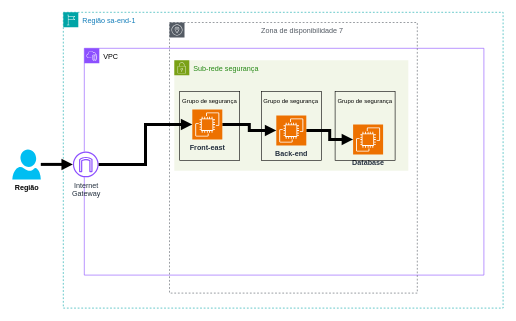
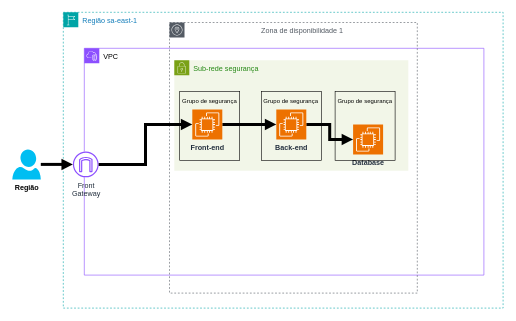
- <mxCell id="2" value="Região sa-end-1" style="points=[[0,0],[0.25,0],[0.5,0],[0.75,0],[1,0],[1,0.25],[1,0.5],[1,0.75],[1,1],[0.75,1],[0.5,1],[0.25,1],[0,1],[0,0.75],[0,0.5],[0,0.25]];outlineConnect=0;gradientColor=none;html=1;whiteSpace=wrap;fontSize=12;fontStyle=0;container=1;pointerEvents=0;collapsible=0;recursiveResize=0;shape=mxgraph.aws4.group;grIcon=mxgraph.aws4.group_region;strokeColor=#00A4A6;fillColor=none;verticalAlign=top;align=left;spacingLeft=30;fontColor=#147EBA;dashed=1;" parent="1" vertex="1"><mxGeometry x="105" y="20" width="733" height="493" as="geometry" /></mxCell>
+ <mxCell id="2" value="Região sa-east-1" style="points=[[0,0],[0.25,0],[0.5,0],[0.75,0],[1,0],[1,0.25],[1,0.5],[1,0.75],[1,1],[0.75,1],[0.5,1],[0.25,1],[0,1],[0,0.75],[0,0.5],[0,0.25]];outlineConnect=0;gradientColor=none;html=1;whiteSpace=wrap;fontSize=12;fontStyle=0;container=1;pointerEvents=0;collapsible=0;recursiveResize=0;shape=mxgraph.aws4.group;grIcon=mxgraph.aws4.group_region;strokeColor=#00A4A6;fillColor=none;verticalAlign=top;align=left;spacingLeft=30;fontColor=#147EBA;dashed=1;" parent="1" vertex="1"><mxGeometry x="105" y="20" width="733" height="493" as="geometry" /></mxCell>
- <mxCell id="5" value="Zona de disponibilidade 7" style="sketch=0;outlineConnect=0;gradientColor=none;html=1;whiteSpace=wrap;fontSize=12;fontStyle=0;shape=mxgraph.aws4.group;grIcon=mxgraph.aws4.group_availability_zone;strokeColor=#545B64;fillColor=none;verticalAlign=top;align=center;spacingLeft=30;fontColor=#545B64;dashed=1;" parent="2" vertex="1"><mxGeometry x="177" y="17" width="413" height="451" as="geometry" /></mxCell>
+ <mxCell id="5" value="Zona de disponibilidade 1" style="sketch=0;outlineConnect=0;gradientColor=none;html=1;whiteSpace=wrap;fontSize=12;fontStyle=0;shape=mxgraph.aws4.group;grIcon=mxgraph.aws4.group_availability_zone;strokeColor=#545B64;fillColor=none;verticalAlign=top;align=center;spacingLeft=30;fontColor=#545B64;dashed=1;" parent="2" vertex="1"><mxGeometry x="177" y="17" width="413" height="451" as="geometry" /></mxCell>
- <mxCell id="9" value="&lt;b&gt;Back-end&lt;/b&gt;" style="sketch=0;points=[[0,0,0],[0.25,0,0],[0.5,0,0],[0.75,0,0],[1,0,0],[0,1,0],[0.25,1,0],[0.5,1,0],[0.75,1,0],[1,1,0],[0,0.25,0],[0,0.5,0],[0,0.75,0],[1,0.25,0],[1,0.5,0],[1,0.75,0]];outlineConnect=0;fontColor=#232F3E;fillColor=#ED7100;strokeColor=#ffffff;dashed=0;verticalLabelPosition=bottom;verticalAlign=top;align=center;html=1;fontSize=12;fontStyle=0;aspect=fixed;shape=mxgraph.aws4.resourceIcon;resIcon=mxgraph.aws4.ec2;" parent="2" vertex="1"><mxGeometry x="355" y="172" width="50" height="50" as="geometry" /></mxCell>
+ <mxCell id="9" value="&lt;b&gt;Back-end&lt;/b&gt;" style="sketch=0;points=[[0,0,0],[0.25,0,0],[0.5,0,0],[0.75,0,0],[1,0,0],[0,1,0],[0.25,1,0],[0.5,1,0],[0.75,1,0],[1,1,0],[0,0.25,0],[0,0.5,0],[0,0.75,0],[1,0.25,0],[1,0.5,0],[1,0.75,0]];outlineConnect=0;fontColor=#232F3E;fillColor=#ED7100;strokeColor=#ffffff;dashed=0;verticalLabelPosition=bottom;verticalAlign=top;align=center;html=1;fontSize=12;fontStyle=0;aspect=fixed;shape=mxgraph.aws4.resourceIcon;resIcon=mxgraph.aws4.ec2;" parent="2" vertex="1"><mxGeometry x="355" y="162" width="50" height="50" as="geometry" /></mxCell>
- <mxCell id="13" value="&lt;b&gt;Front-east&lt;/b&gt;" style="sketch=0;points=[[0,0,0],[0.25,0,0],[0.5,0,0],[0.75,0,0],[1,0,0],[0,1,0],[0.25,1,0],[0.5,1,0],[0.75,1,0],[1,1,0],[0,0.25,0],[0,0.5,0],[0,0.75,0],[1,0.25,0],[1,0.5,0],[1,0.75,0]];outlineConnect=0;fontColor=#232F3E;fillColor=#ED7100;strokeColor=#ffffff;dashed=0;verticalLabelPosition=bottom;verticalAlign=top;align=center;html=1;fontSize=12;fontStyle=0;aspect=fixed;shape=mxgraph.aws4.resourceIcon;resIcon=mxgraph.aws4.ec2;" parent="2" vertex="1"><mxGeometry x="215" y="162" width="50" height="50" as="geometry" /></mxCell>
+ <mxCell id="13" value="&lt;b&gt;Front-end&lt;/b&gt;" style="sketch=0;points=[[0,0,0],[0.25,0,0],[0.5,0,0],[0.75,0,0],[1,0,0],[0,1,0],[0.25,1,0],[0.5,1,0],[0.75,1,0],[1,1,0],[0,0.25,0],[0,0.5,0],[0,0.75,0],[1,0.25,0],[1,0.5,0],[1,0.75,0]];outlineConnect=0;fontColor=#232F3E;fillColor=#ED7100;strokeColor=#ffffff;dashed=0;verticalLabelPosition=bottom;verticalAlign=top;align=center;html=1;fontSize=12;fontStyle=0;aspect=fixed;shape=mxgraph.aws4.resourceIcon;resIcon=mxgraph.aws4.ec2;" parent="2" vertex="1"><mxGeometry x="215" y="162" width="50" height="50" as="geometry" /></mxCell>
- <mxCell id="20" value="Internet&lt;br&gt;Gateway" style="sketch=0;outlineConnect=0;fontColor=#232F3E;gradientColor=none;fillColor=#8C4FFF;strokeColor=none;dashed=0;verticalLabelPosition=bottom;verticalAlign=top;align=center;html=1;fontSize=12;fontStyle=0;aspect=fixed;pointerEvents=1;shape=mxgraph.aws4.internet_gateway;" parent="1" vertex="1"><mxGeometry x="121" y="252" width="43" height="43" as="geometry" /></mxCell>
+ <mxCell id="20" value="Front&lt;br&gt;Gateway" style="sketch=0;outlineConnect=0;fontColor=#232F3E;gradientColor=none;fillColor=#8C4FFF;strokeColor=none;dashed=0;verticalLabelPosition=bottom;verticalAlign=top;align=center;html=1;fontSize=12;fontStyle=0;aspect=fixed;pointerEvents=1;shape=mxgraph.aws4.internet_gateway;" parent="1" vertex="1"><mxGeometry x="121" y="252" width="43" height="43" as="geometry" /></mxCell>
